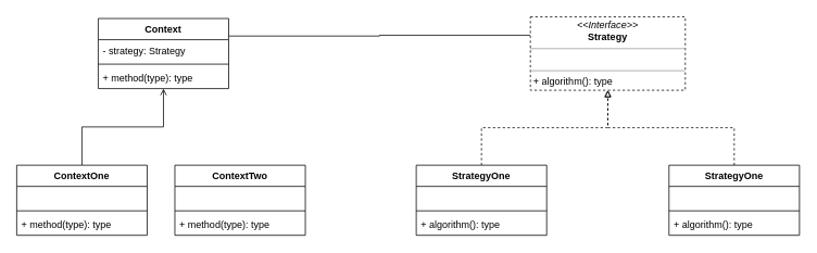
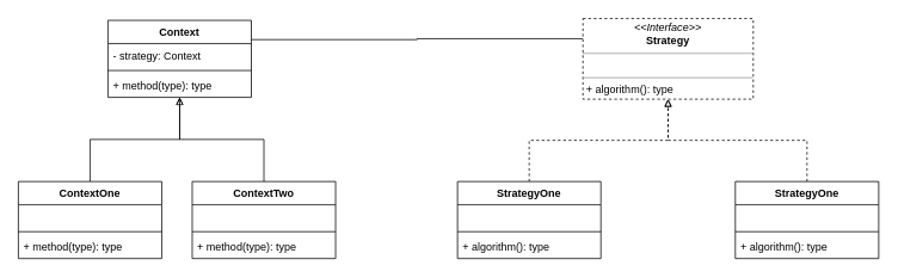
- <mxCell id="4" value="- strategy: Strategy" style="text;strokeColor=none;fillColor=none;align=left;verticalAlign=top;spacingLeft=4;spacingRight=4;overflow=hidden;rotatable=0;points=[[0,0.5],[1,0.5]];portConstraint=eastwest;" vertex="1" parent="3"><mxGeometry y="26" width="160" height="26" as="geometry" /></mxCell>
+ <mxCell id="4" value="- strategy: Context" style="text;strokeColor=none;fillColor=none;align=left;verticalAlign=top;spacingLeft=4;spacingRight=4;overflow=hidden;rotatable=0;points=[[0,0.5],[1,0.5]];portConstraint=eastwest;" vertex="1" parent="3"><mxGeometry y="26" width="160" height="26" as="geometry" /></mxCell>
+ <mxCell id="23" style="edgeStyle=orthogonalEdgeStyle;rounded=0;orthogonalLoop=1;jettySize=auto;html=1;endArrow=block;endFill=0;" edge="1" parent="1" source="24" target="3"><mxGeometry relative="1" as="geometry" /></mxCell>
